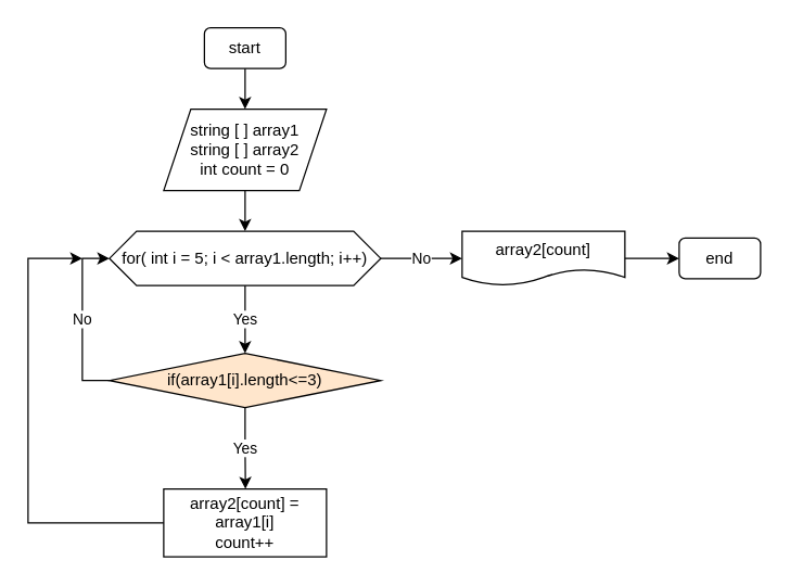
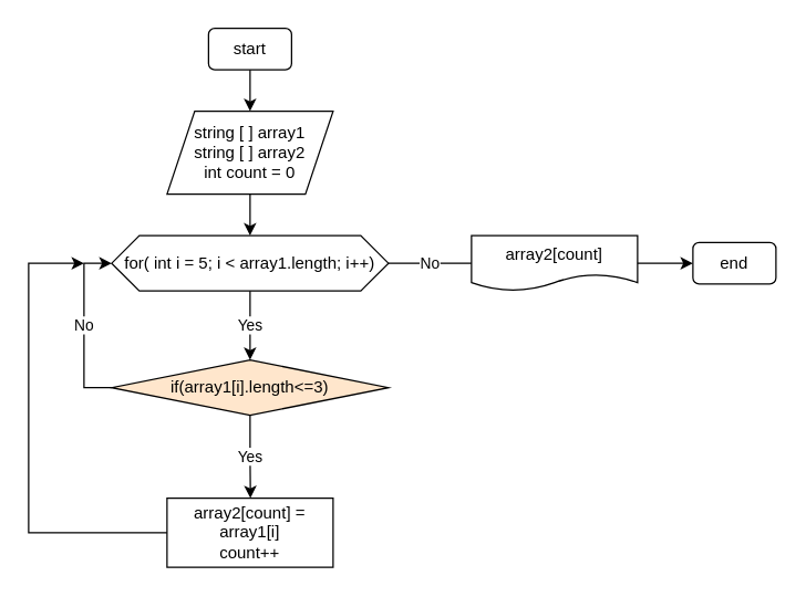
- <mxCell id="11" value="No" style="endArrow=classic;html=1;rounded=0;exitX=1;exitY=0.5;exitDx=0;exitDy=0;entryX=0;entryY=0.5;entryDx=0;entryDy=0;" edge="1" parent="1" source="4" target="10"><mxGeometry width="50" height="50" relative="1" as="geometry"><mxPoint x="310" y="220" as="sourcePoint" /><mxPoint x="360" y="170" as="targetPoint" /></mxGeometry></mxCell>
+ <mxCell id="11" value="No" style="endArrow=none;html=1;rounded=0;exitX=1;exitY=0.5;exitDx=0;exitDy=0;entryX=0;entryY=0.5;entryDx=0;entryDy=0;" edge="1" parent="1" source="4" target="10"><mxGeometry width="50" height="50" relative="1" as="geometry"><mxPoint x="310" y="220" as="sourcePoint" /><mxPoint x="360" y="170" as="targetPoint" /></mxGeometry></mxCell>
